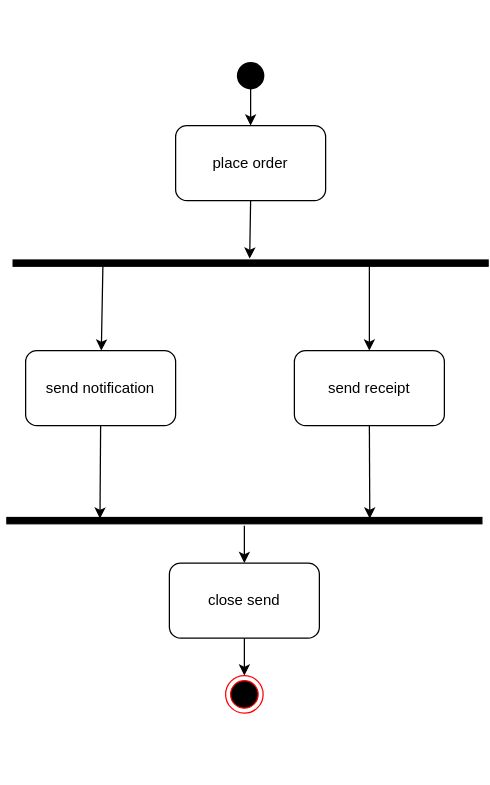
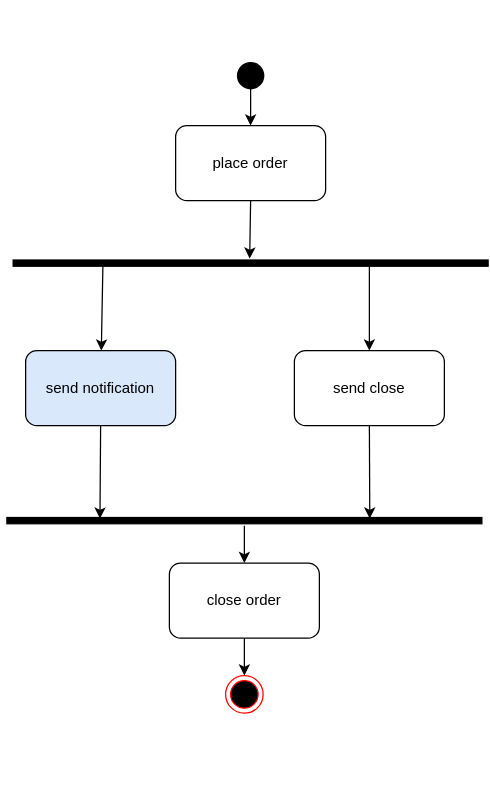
- <mxCell id="8" value="send notification" style="rounded=1;whiteSpace=wrap;html=1;" vertex="1" parent="1"><mxGeometry x="20" y="280" width="120" height="60" as="geometry" /></mxCell>
+ <mxCell id="8" value="send notification" style="rounded=1;whiteSpace=wrap;html=1;fillColor=#dae8fc;" vertex="1" parent="1"><mxGeometry x="20" y="280" width="120" height="60" as="geometry" /></mxCell>
- <mxCell id="9" value="send receipt" style="rounded=1;whiteSpace=wrap;html=1;" vertex="1" parent="1"><mxGeometry x="235" y="280" width="120" height="60" as="geometry" /></mxCell>
+ <mxCell id="9" value="send close" style="rounded=1;whiteSpace=wrap;html=1;" vertex="1" parent="1"><mxGeometry x="235" y="280" width="120" height="60" as="geometry" /></mxCell>
- <mxCell id="7" value="close send" style="rounded=1;whiteSpace=wrap;html=1;" vertex="1" parent="1"><mxGeometry x="135" y="450" width="120" height="60" as="geometry" /></mxCell>
+ <mxCell id="7" value="close order" style="rounded=1;whiteSpace=wrap;html=1;" vertex="1" parent="1"><mxGeometry x="135" y="450" width="120" height="60" as="geometry" /></mxCell>
